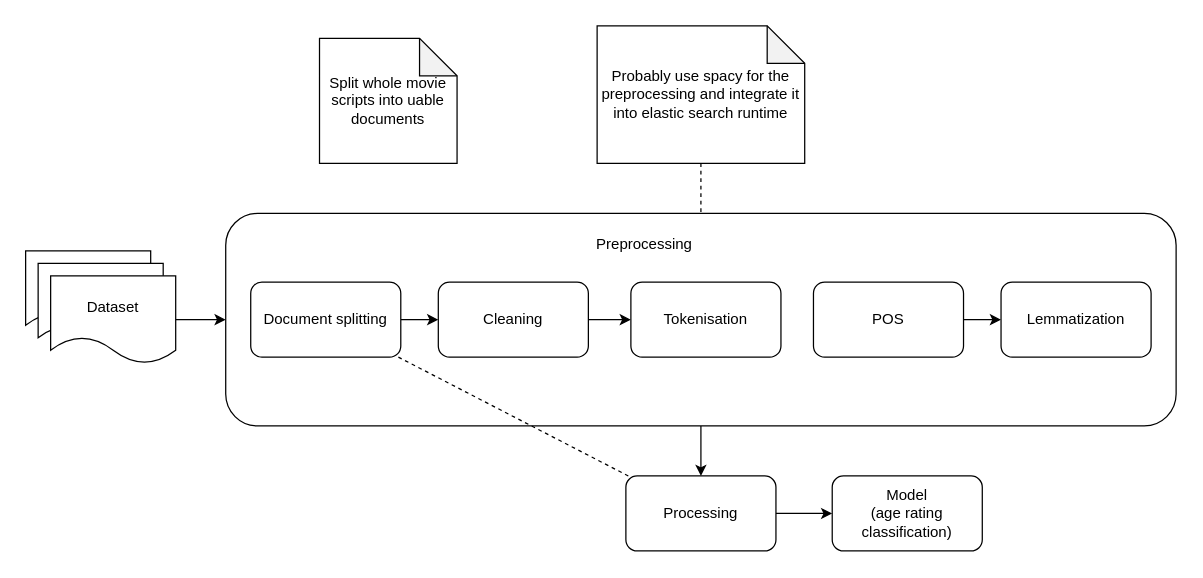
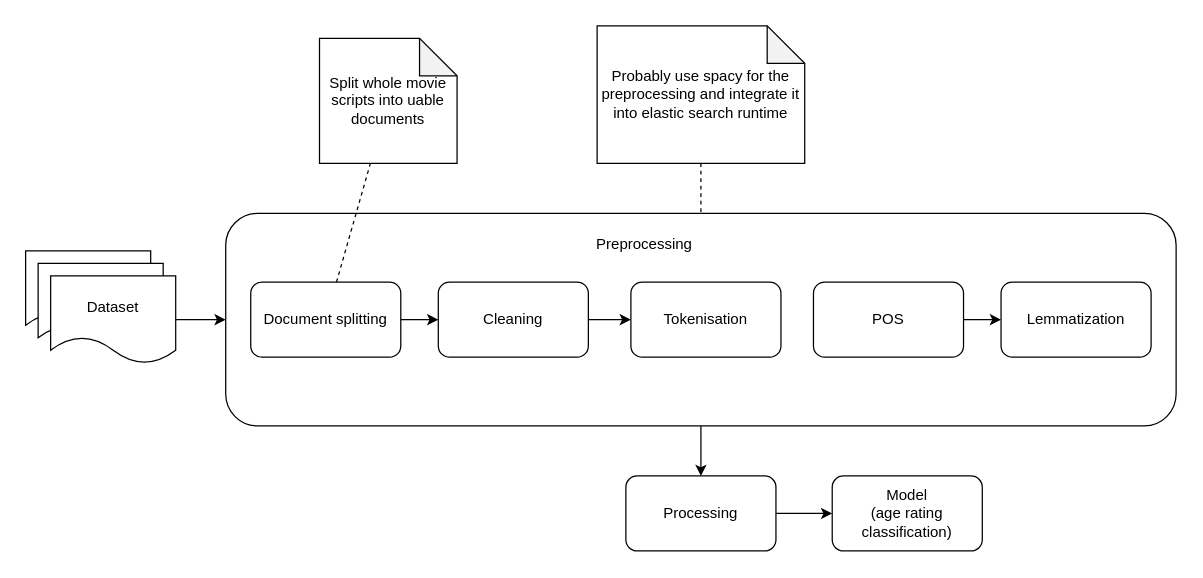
- <mxCell id="19" style="edgeStyle=none;html=1;dashed=1;endArrow=none;endFill=0;" edge="1" parent="1" source="20" target="16"><mxGeometry relative="1" as="geometry" /></mxCell>
+ <mxCell id="19" style="edgeStyle=none;html=1;dashed=1;endArrow=none;endFill=0;" edge="1" parent="1" source="20" target="21"><mxGeometry relative="1" as="geometry" /></mxCell>
